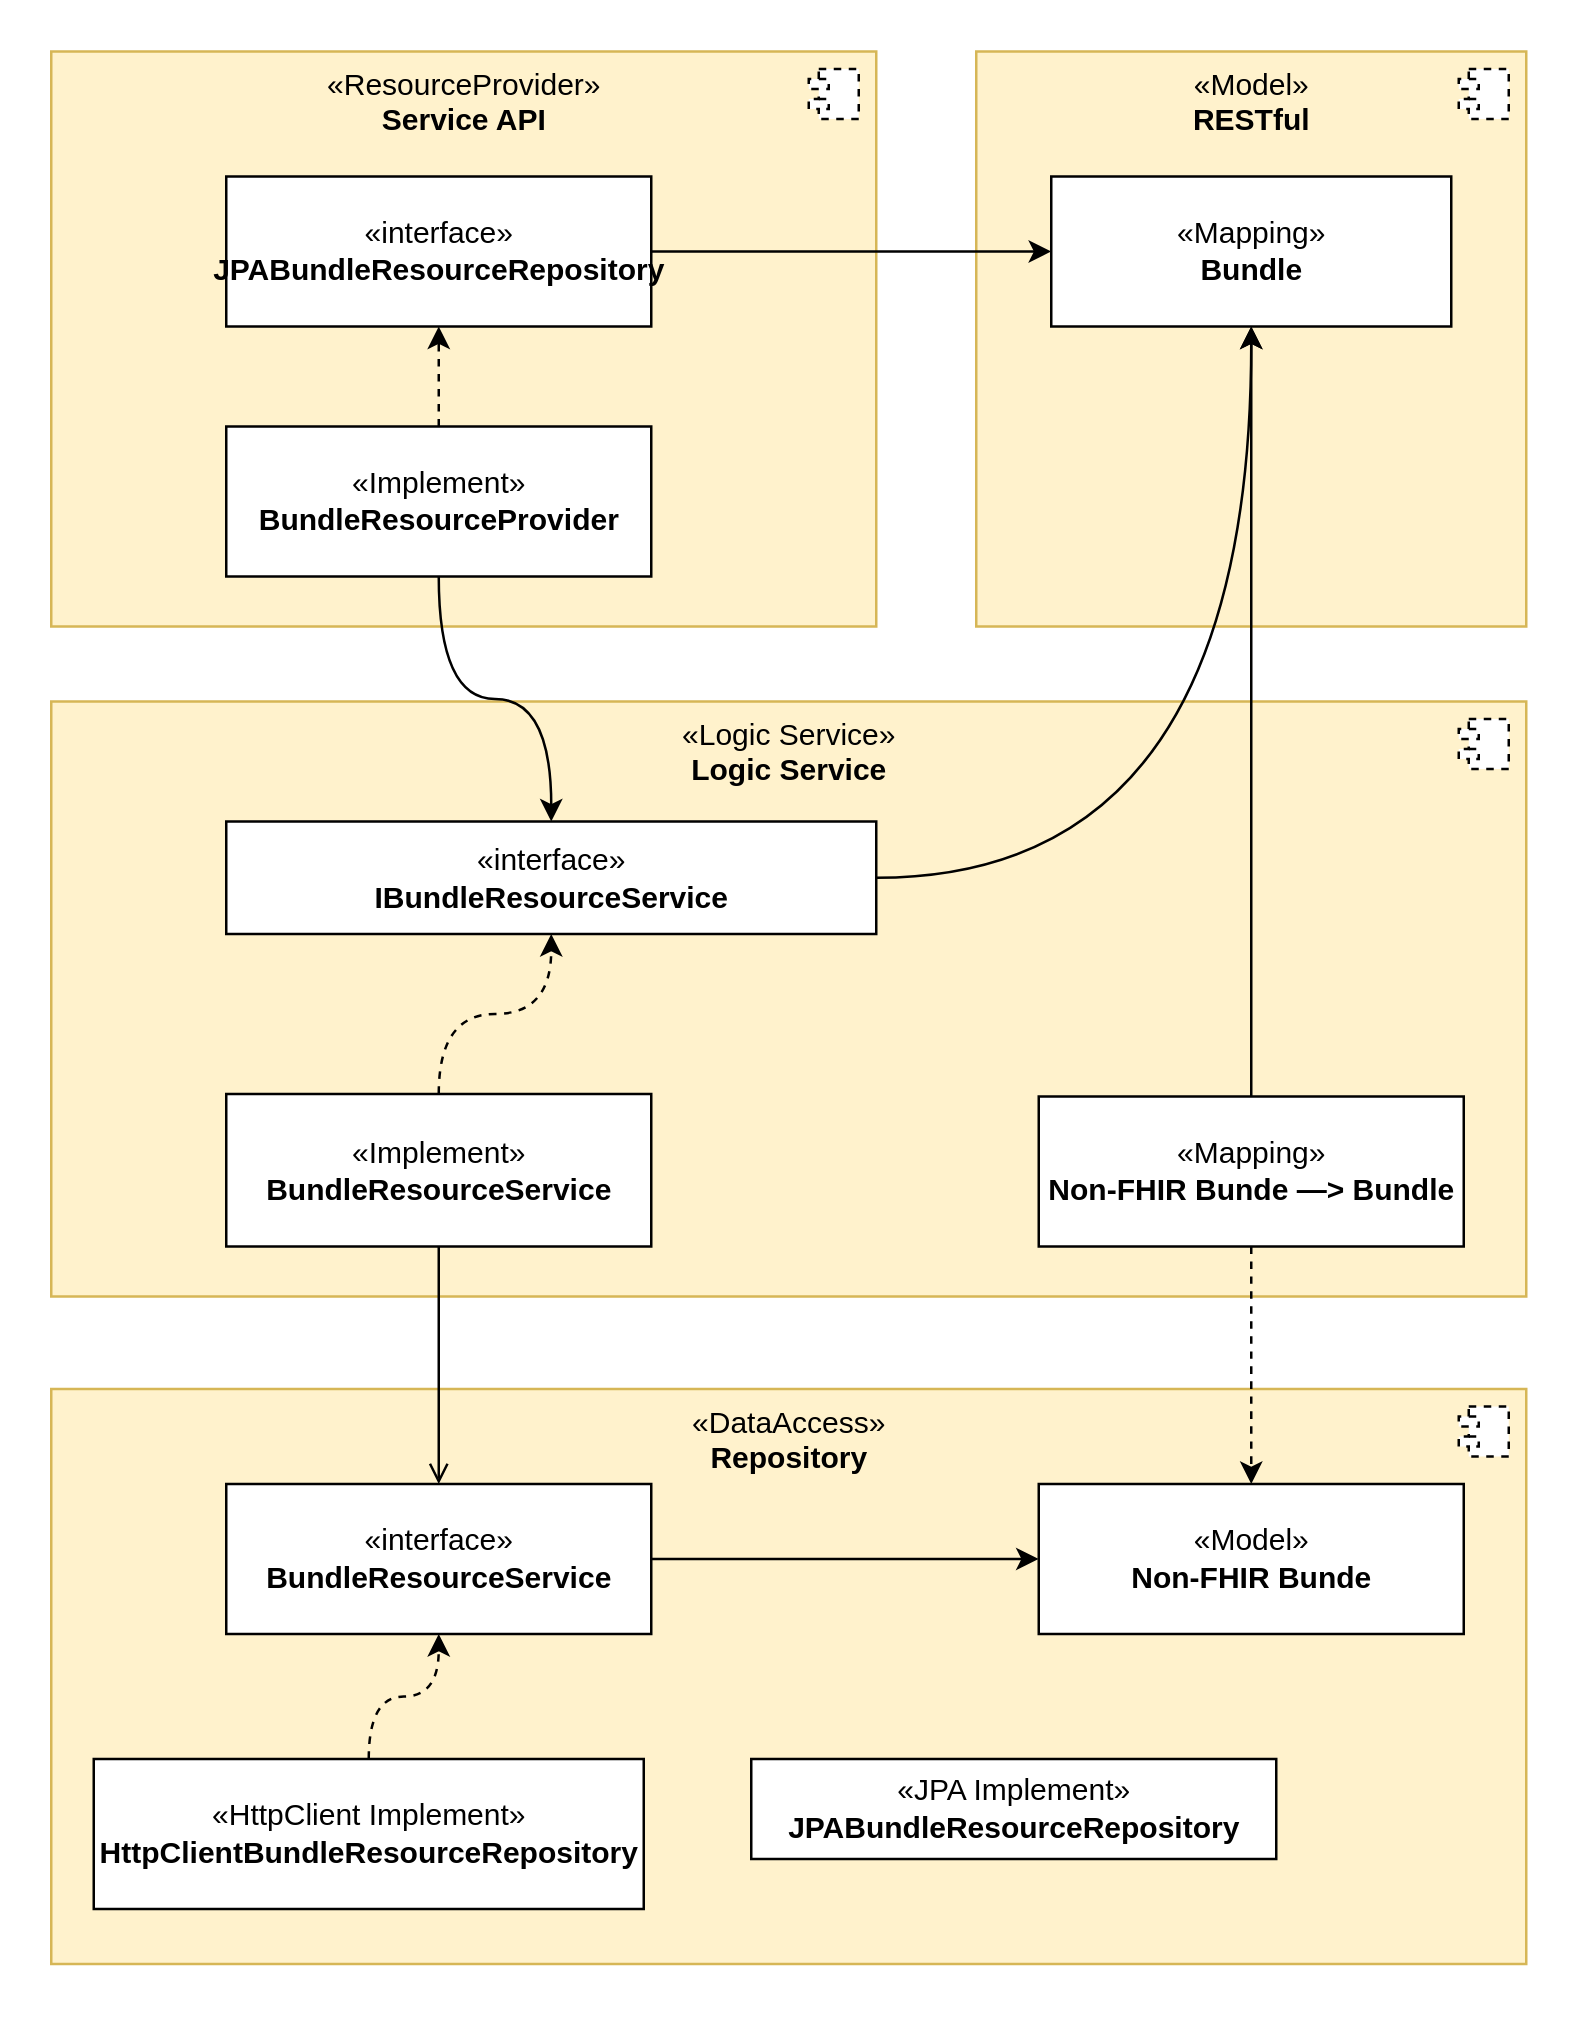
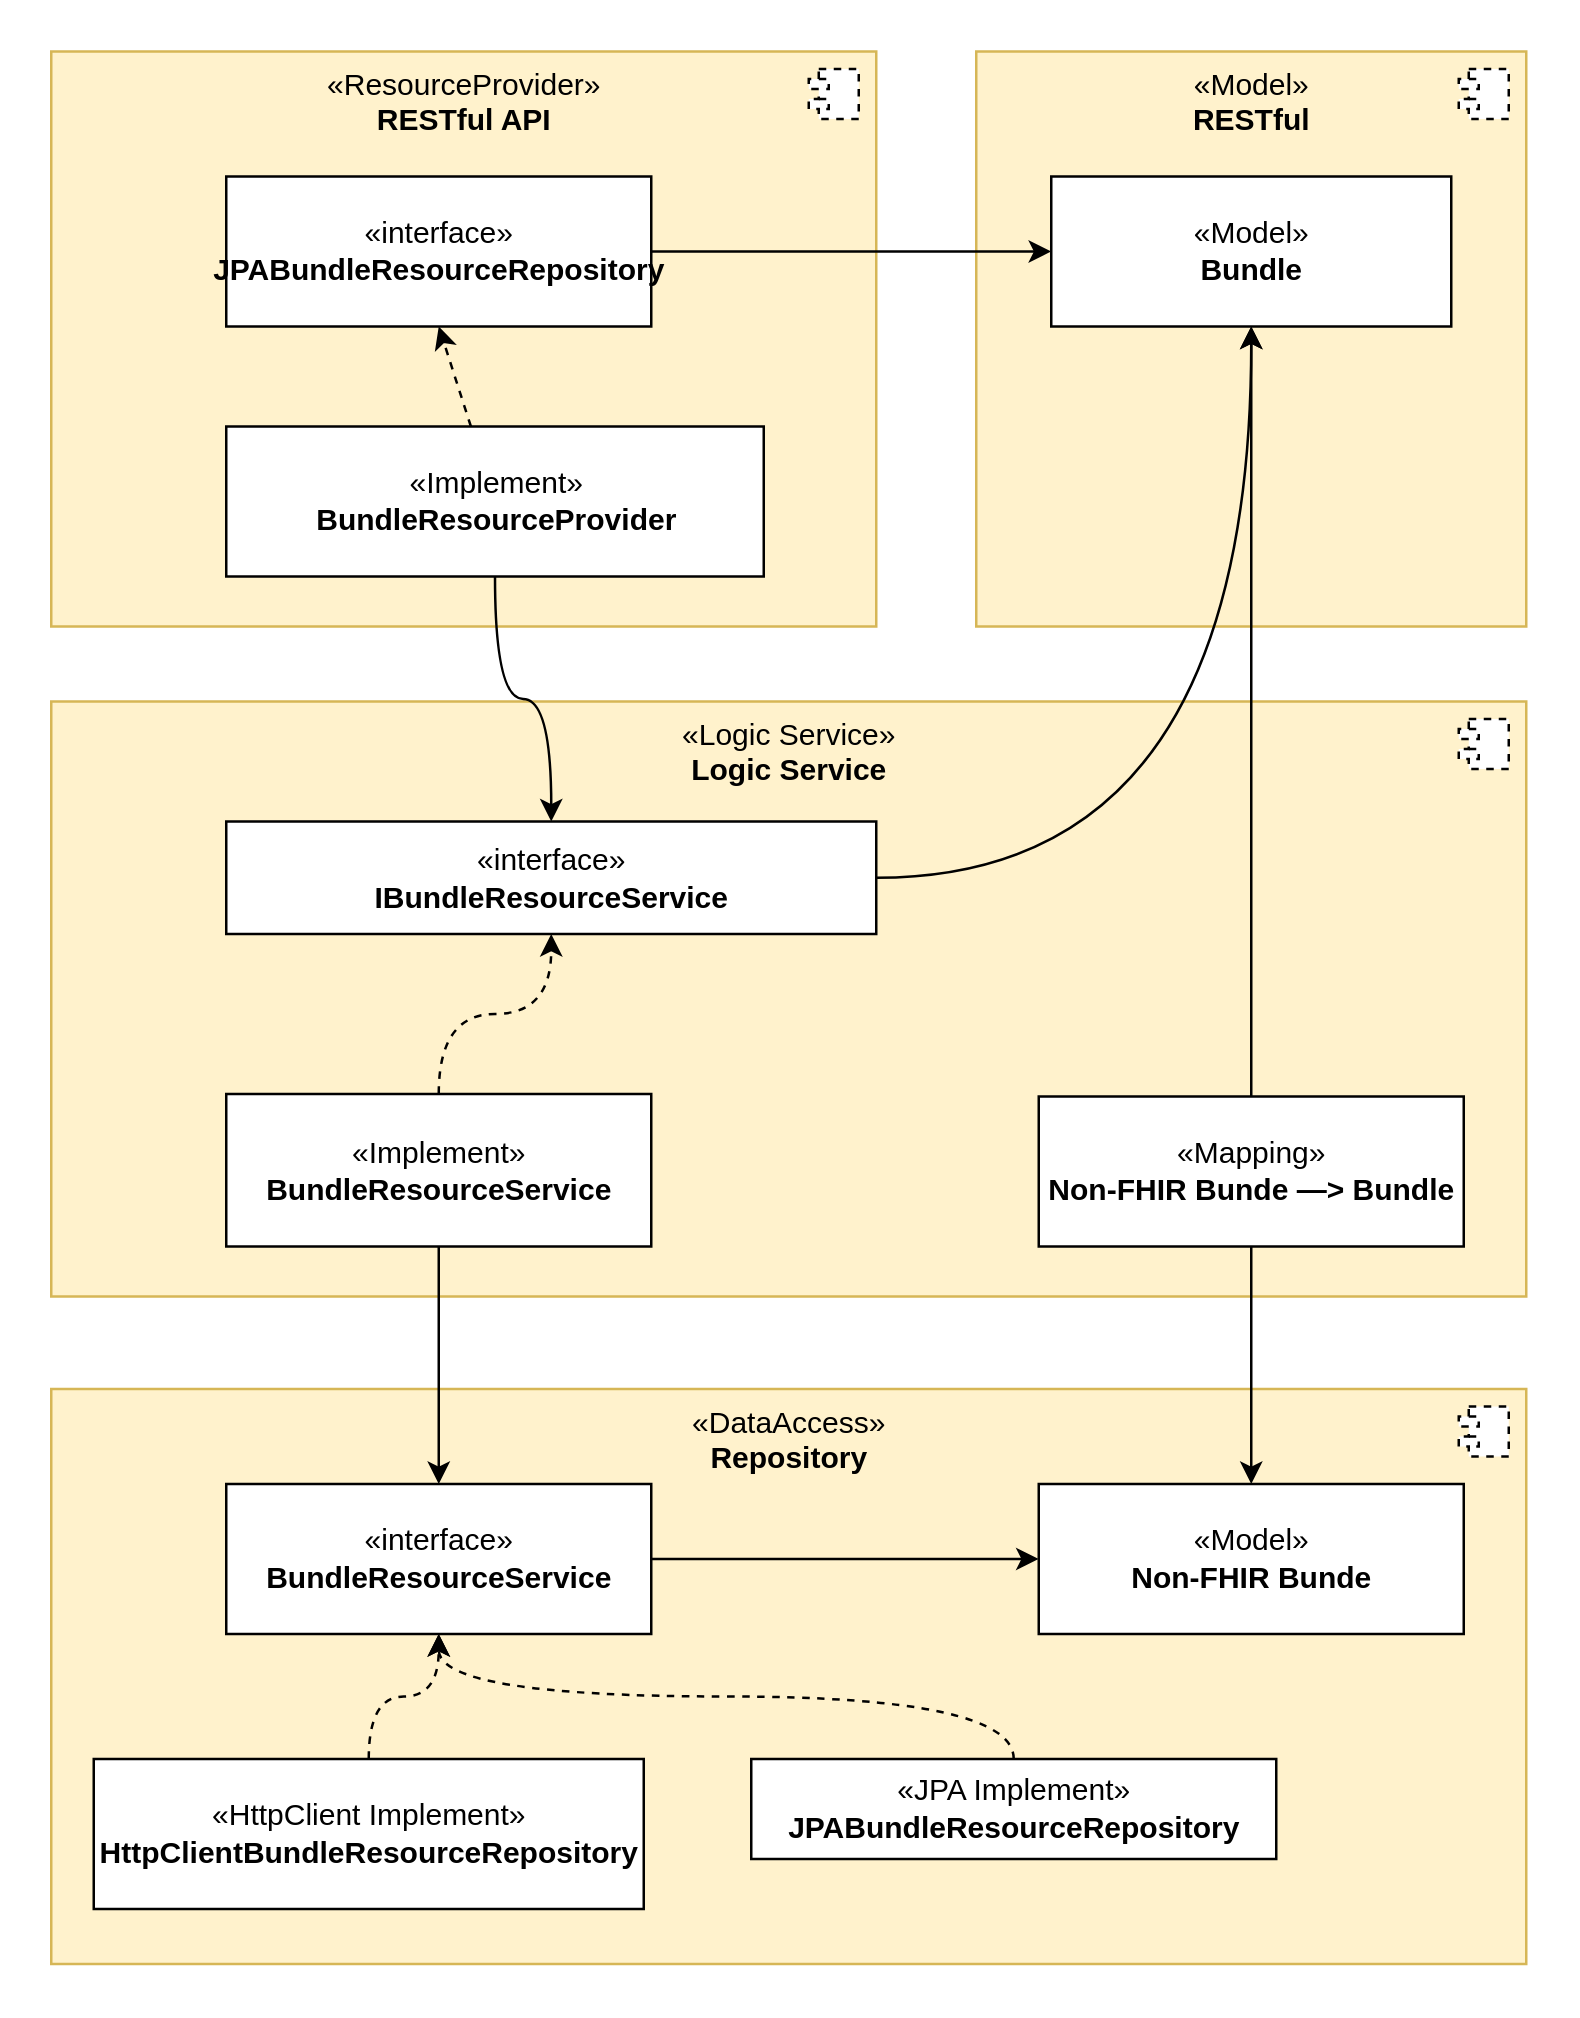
- <mxCell id="8" value="«ResourceProvider»&lt;br&gt;&lt;b&gt;Service API&lt;/b&gt;" style="html=1;dropTarget=0;fillColor=#fff2cc;strokeColor=#d6b656;verticalAlign=top;" vertex="1" parent="1"><mxGeometry x="20" y="20" width="330" height="230" as="geometry" /></mxCell>
+ <mxCell id="8" value="«ResourceProvider»&lt;br&gt;&lt;b&gt;RESTful API&lt;/b&gt;" style="html=1;dropTarget=0;fillColor=#fff2cc;strokeColor=#d6b656;verticalAlign=top;" vertex="1" parent="1"><mxGeometry x="20" y="20" width="330" height="230" as="geometry" /></mxCell>
- <mxCell id="17" value="«Mapping»&lt;br&gt;&lt;b&gt;Bundle&lt;/b&gt;" style="html=1;" vertex="1" parent="1"><mxGeometry x="420" y="70" width="160" height="60" as="geometry" /></mxCell>
+ <mxCell id="17" value="«Model»&lt;br&gt;&lt;b&gt;Bundle&lt;/b&gt;" style="html=1;" vertex="1" parent="1"><mxGeometry x="420" y="70" width="160" height="60" as="geometry" /></mxCell>
- <mxCell id="14" value="«Implement»&lt;br&gt;&lt;b&gt;BundleResourceProvider&lt;/b&gt;" style="html=1;" vertex="1" parent="1"><mxGeometry x="90" y="170" width="170" height="60" as="geometry" /></mxCell>
+ <mxCell id="14" value="«Implement»&lt;br&gt;&lt;b&gt;BundleResourceProvider&lt;/b&gt;" style="html=1;" vertex="1" parent="1"><mxGeometry x="90" y="170" width="215" height="60" as="geometry" /></mxCell>
- <mxCell id="26" style="edgeStyle=orthogonalEdgeStyle;curved=1;rounded=0;orthogonalLoop=1;jettySize=auto;html=1;exitX=0.5;exitY=1;exitDx=0;exitDy=0;dashed=1;" edge="1" parent="1" source="28" target="25"><mxGeometry relative="1" as="geometry" /></mxCell>
+ <mxCell id="26" style="edgeStyle=orthogonalEdgeStyle;curved=1;rounded=0;orthogonalLoop=1;jettySize=auto;html=1;exitX=0.5;exitY=1;exitDx=0;exitDy=0;" edge="1" parent="1" source="28" target="25"><mxGeometry relative="1" as="geometry" /></mxCell>
- <mxCell id="19" value="" style="edgeStyle=orthogonalEdgeStyle;curved=1;rounded=0;orthogonalLoop=1;jettySize=auto;html=1;endArrow=open;" edge="1" parent="1" source="20" target="22"><mxGeometry relative="1" as="geometry" /></mxCell>
+ <mxCell id="19" value="" style="edgeStyle=orthogonalEdgeStyle;curved=1;rounded=0;orthogonalLoop=1;jettySize=auto;html=1;" edge="1" parent="1" source="20" target="22"><mxGeometry relative="1" as="geometry" /></mxCell>
+ <mxCell id="29" style="rounded=0;orthogonalLoop=1;jettySize=auto;html=1;entryX=0.5;entryY=1;entryDx=0;entryDy=0;exitX=0.5;exitY=0;exitDx=0;exitDy=0;dashed=1;edgeStyle=orthogonalEdgeStyle;curved=1;" edge="1" parent="1" source="30" target="22"><mxGeometry relative="1" as="geometry" /></mxCell>
